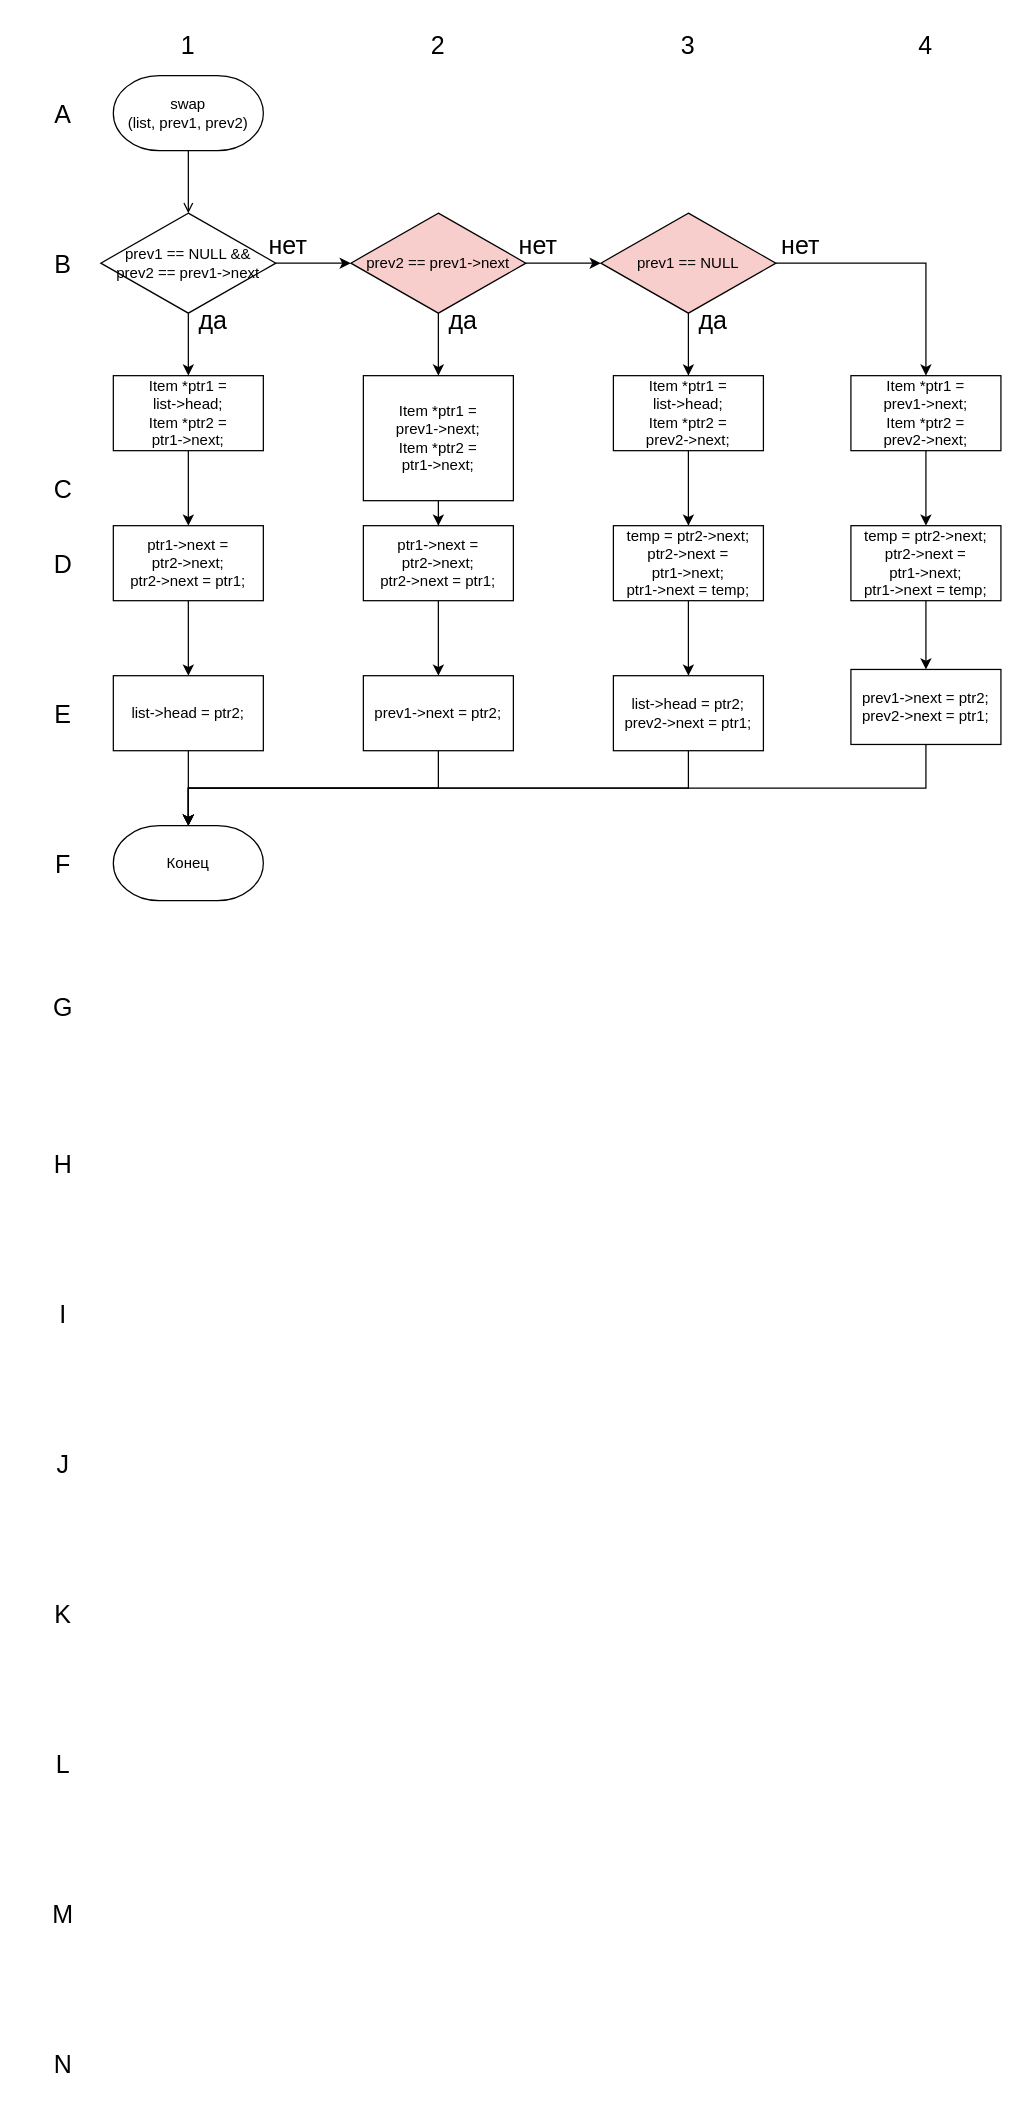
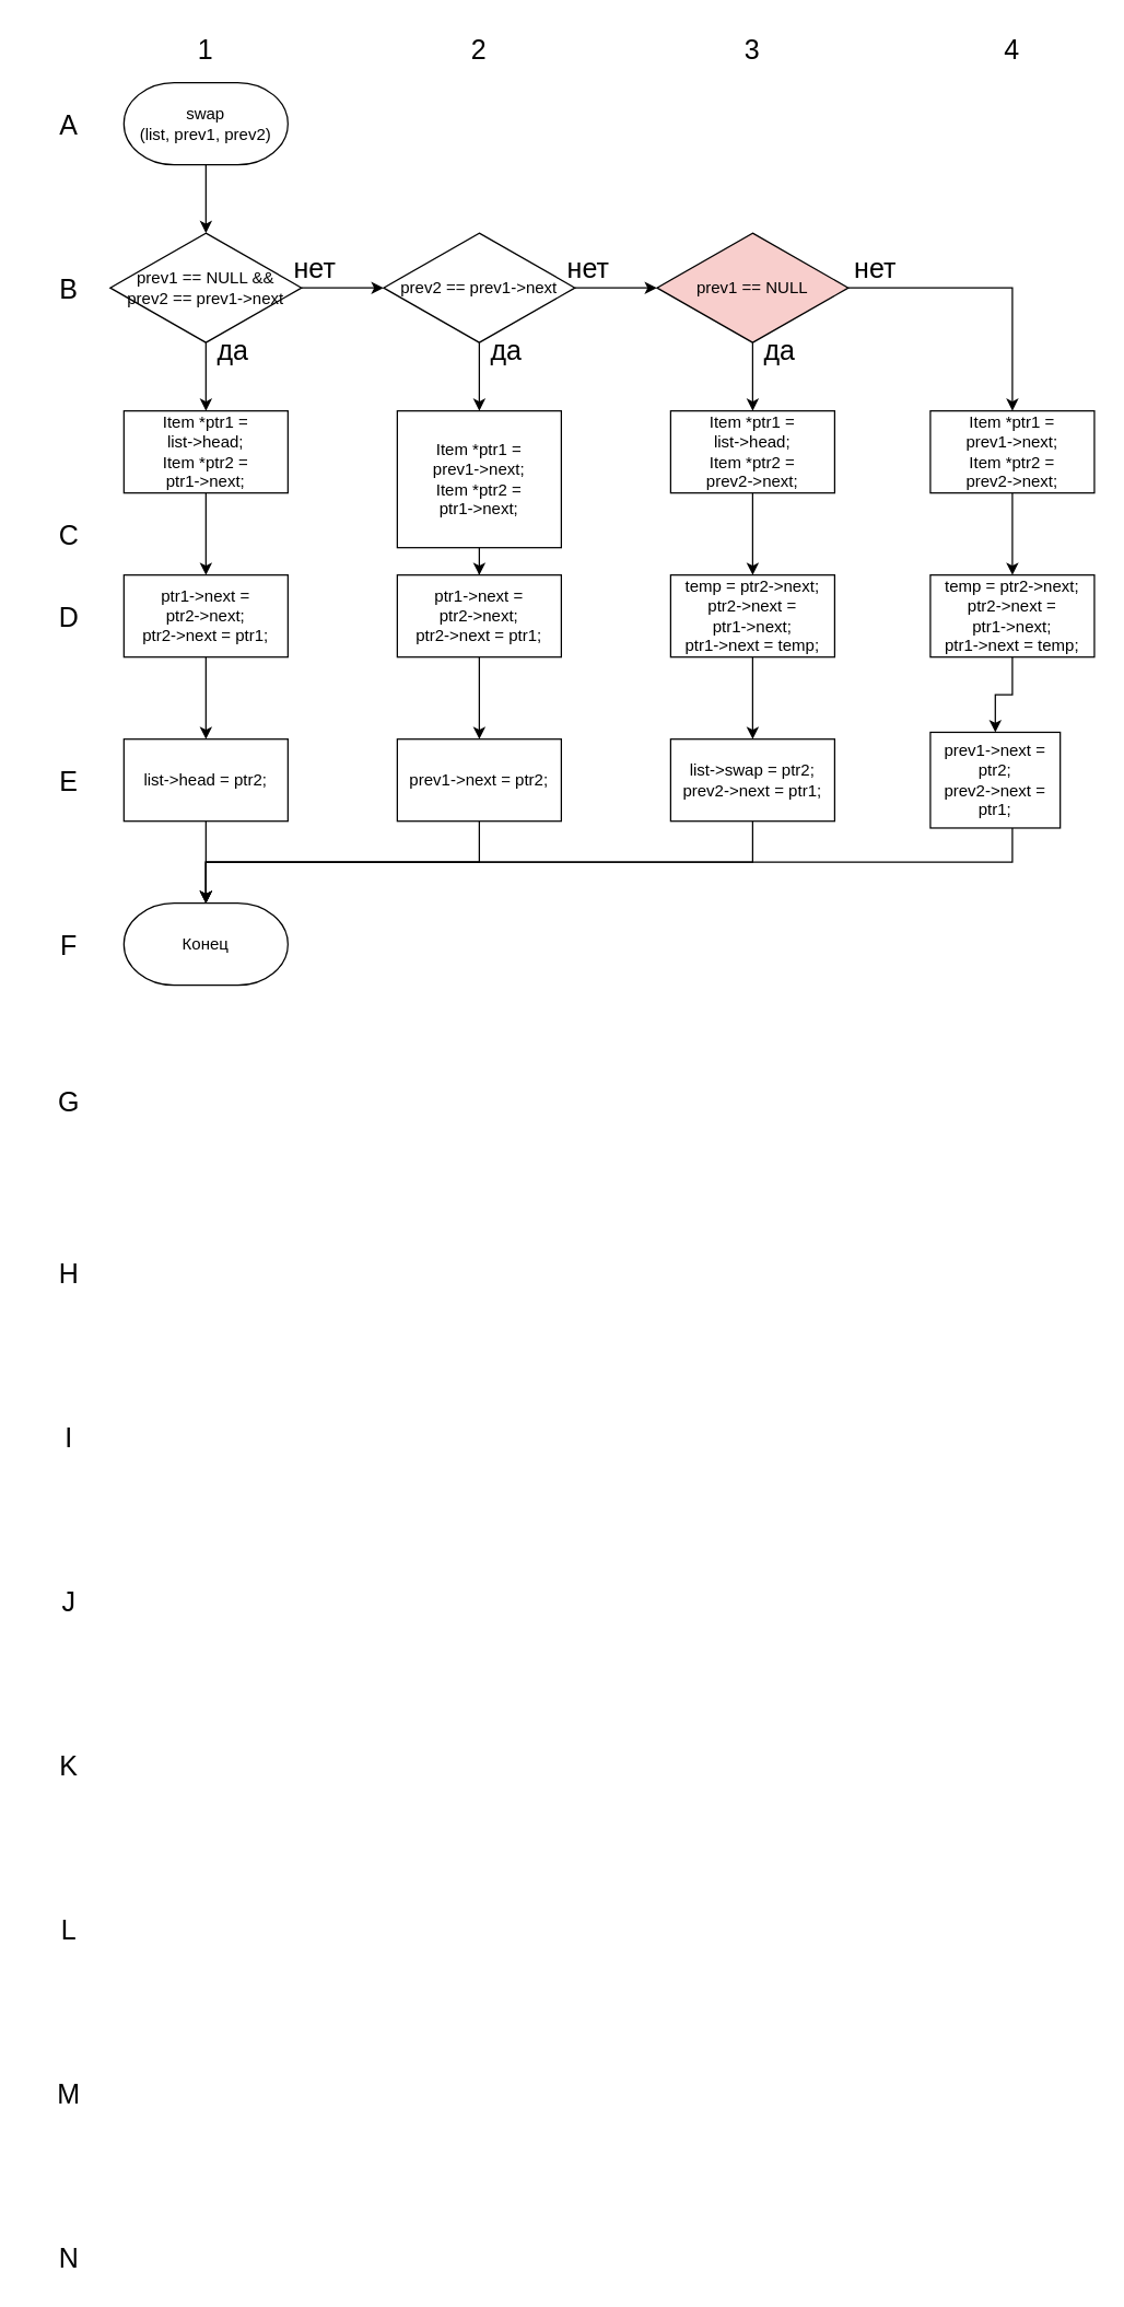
- <mxCell id="2" value="" style="edgeStyle=orthogonalEdgeStyle;rounded=0;orthogonalLoop=1;jettySize=auto;html=1;endArrow=open;" edge="1" parent="1" source="3" target="15"><mxGeometry relative="1" as="geometry" /></mxCell>
+ <mxCell id="2" value="" style="edgeStyle=orthogonalEdgeStyle;rounded=0;orthogonalLoop=1;jettySize=auto;html=1;" edge="1" parent="1" source="3" target="15"><mxGeometry relative="1" as="geometry" /></mxCell>
- <mxCell id="30" value="prev2 == prev1-&amp;gt;next" style="rhombus;whiteSpace=wrap;html=1;fillColor=#f8cecc;" vertex="1" parent="1"><mxGeometry x="280" y="170" width="140" height="80" as="geometry" /></mxCell>
+ <mxCell id="30" value="prev2 == prev1-&amp;gt;next" style="rhombus;whiteSpace=wrap;html=1;" vertex="1" parent="1"><mxGeometry x="280" y="170" width="140" height="80" as="geometry" /></mxCell>
- <mxCell id="54" value="&lt;div&gt;&lt;span style=&quot;background-color: initial;&quot;&gt;prev1-&amp;gt;next = ptr2;&lt;/span&gt;&lt;br&gt;&lt;/div&gt;&lt;div&gt;&lt;span style=&quot;background-color: initial;&quot;&gt;prev2-&amp;gt;next = ptr1;&lt;br&gt;&lt;/span&gt;&lt;/div&gt;" style="rounded=0;whiteSpace=wrap;html=1;" vertex="1" parent="1"><mxGeometry x="680" y="535" width="120" height="60" as="geometry" /></mxCell>
+ <mxCell id="54" value="&lt;div&gt;&lt;span style=&quot;background-color: initial;&quot;&gt;prev1-&amp;gt;next = ptr2;&lt;/span&gt;&lt;br&gt;&lt;/div&gt;&lt;div&gt;&lt;span style=&quot;background-color: initial;&quot;&gt;prev2-&amp;gt;next = ptr1;&lt;br&gt;&lt;/span&gt;&lt;/div&gt;" style="rounded=0;whiteSpace=wrap;html=1;" vertex="1" parent="1"><mxGeometry x="680" y="535" width="95" height="70" as="geometry" /></mxCell>
- <mxCell id="42" value="&lt;div&gt;&lt;span style=&quot;background-color: initial;&quot;&gt;list-&amp;gt;head = ptr2;&lt;/span&gt;&lt;br&gt;&lt;/div&gt;&lt;div&gt;&lt;span style=&quot;background-color: initial;&quot;&gt;prev2-&amp;gt;next = ptr1;&lt;br&gt;&lt;/span&gt;&lt;/div&gt;" style="rounded=0;whiteSpace=wrap;html=1;" vertex="1" parent="1"><mxGeometry x="490" y="540" width="120" height="60" as="geometry" /></mxCell>
+ <mxCell id="42" value="&lt;div&gt;&lt;span style=&quot;background-color: initial;&quot;&gt;list-&amp;gt;swap = ptr2;&lt;/span&gt;&lt;br&gt;&lt;/div&gt;&lt;div&gt;&lt;span style=&quot;background-color: initial;&quot;&gt;prev2-&amp;gt;next = ptr1;&lt;br&gt;&lt;/span&gt;&lt;/div&gt;" style="rounded=0;whiteSpace=wrap;html=1;" vertex="1" parent="1"><mxGeometry x="490" y="540" width="120" height="60" as="geometry" /></mxCell>
